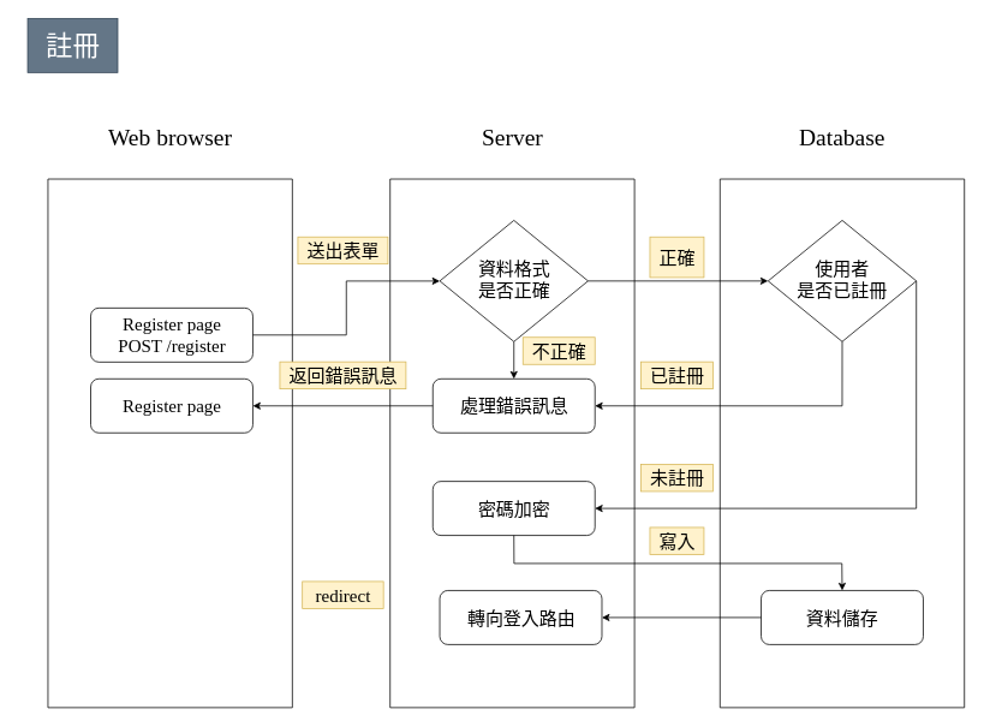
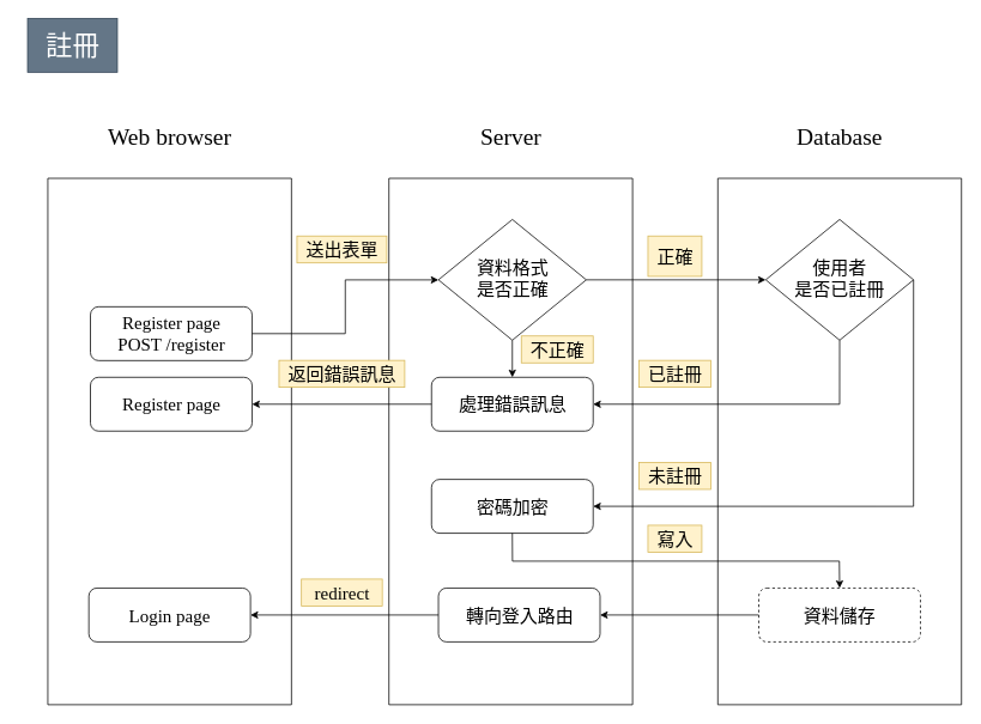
+ <mxCell id="35" value="Login page" style="rounded=1;html=1;fontSize=20;glass=0;strokeWidth=1;shadow=0;fontFamily=微軟正黑體;spacing=4;" parent="2" vertex="1"><mxGeometry x="78.224" y="629.996" width="180" height="60" as="geometry" /></mxCell>
+ <mxCell id="31" style="edgeStyle=none;rounded=0;orthogonalLoop=1;jettySize=auto;html=1;entryX=1;entryY=0.5;entryDx=0;entryDy=0;" edge="1" parent="2" source="12" target="35"><mxGeometry relative="1" as="geometry"><mxPoint x="170.0" y="680" as="targetPoint" /><Array as="points" /></mxGeometry></mxCell>
- <mxCell id="15" value="資料儲存" style="rounded=1;html=1;fontSize=20;glass=0;strokeWidth=1;shadow=0;fontFamily=微軟正黑體;spacing=4;" vertex="1" parent="13"><mxGeometry x="45.654" y="456.726" width="180" height="60" as="geometry" /></mxCell>
+ <mxCell id="15" value="資料儲存" style="rounded=1;html=1;fontSize=20;glass=0;strokeWidth=1;shadow=0;fontFamily=微軟正黑體;spacing=4;dashed=1;" vertex="1" parent="13"><mxGeometry x="45.654" y="456.726" width="180" height="60" as="geometry" /></mxCell>
